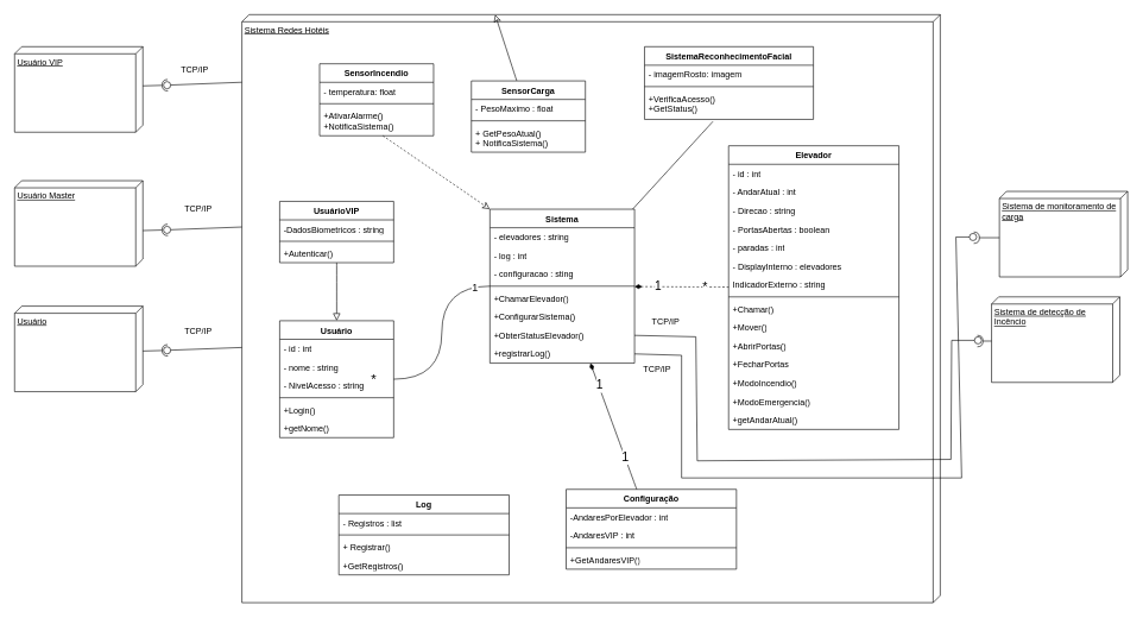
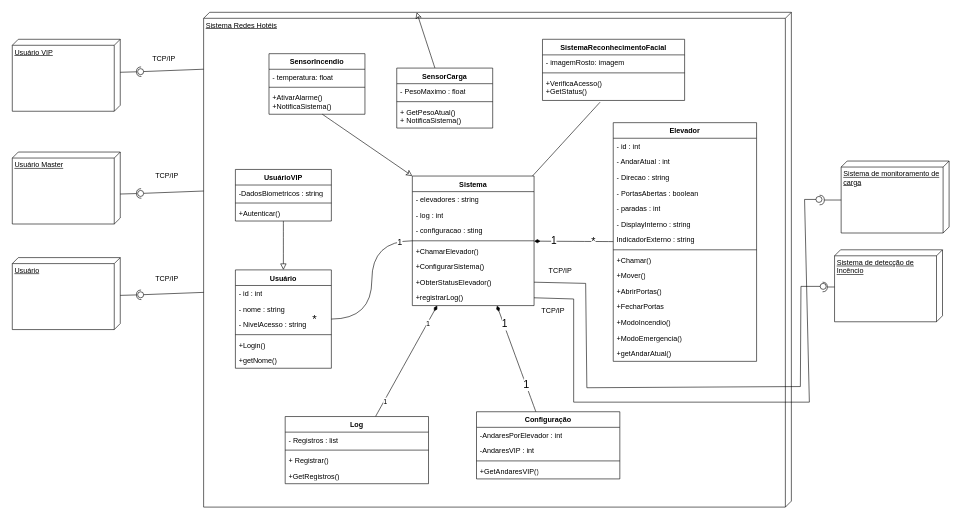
- <mxCell id="72" style="edgeStyle=none;curved=1;rounded=0;orthogonalLoop=1;jettySize=auto;html=1;fontSize=12;startSize=8;endSize=8;endArrow=classic;endFill=0;exitX=0.556;exitY=1;exitDx=0;exitDy=0;exitPerimeter=0;entryX=0;entryY=0;entryDx=0;entryDy=0;dashed=1;" parent="1" source="71" target="3" edge="1"><mxGeometry relative="1" as="geometry"><mxPoint x="724" y="113" as="sourcePoint" /><mxPoint x="611" y="155" as="targetPoint" /></mxGeometry></mxCell>
+ <mxCell id="72" style="edgeStyle=none;curved=1;rounded=0;orthogonalLoop=1;jettySize=auto;html=1;fontSize=12;startSize=8;endSize=8;endArrow=classic;endFill=0;exitX=0.556;exitY=1;exitDx=0;exitDy=0;exitPerimeter=0;entryX=0;entryY=0;entryDx=0;entryDy=0;" parent="1" source="71" target="3" edge="1"><mxGeometry relative="1" as="geometry"><mxPoint x="724" y="113" as="sourcePoint" /><mxPoint x="611" y="155" as="targetPoint" /></mxGeometry></mxCell>
- <mxCell id="40" value="- DisplayInterno : elevadores" style="text;strokeColor=none;fillColor=none;align=left;verticalAlign=top;spacingLeft=4;spacingRight=4;overflow=hidden;rotatable=0;points=[[0,0.5],[1,0.5]];portConstraint=eastwest;whiteSpace=wrap;html=1;" parent="34" vertex="1"><mxGeometry y="156" width="239" height="26" as="geometry" /></mxCell>
+ <mxCell id="40" value="- DisplayInterno : string" style="text;strokeColor=none;fillColor=none;align=left;verticalAlign=top;spacingLeft=4;spacingRight=4;overflow=hidden;rotatable=0;points=[[0,0.5],[1,0.5]];portConstraint=eastwest;whiteSpace=wrap;html=1;" parent="34" vertex="1"><mxGeometry y="156" width="239" height="26" as="geometry" /></mxCell>
- <mxCell id="31" style="edgeStyle=none;curved=1;rounded=0;orthogonalLoop=1;jettySize=auto;html=1;fontSize=12;startSize=8;endSize=8;endArrow=diamondThin;endFill=1;dashed=1;" parent="1" source="34" target="3" edge="1"><mxGeometry relative="1" as="geometry" /></mxCell>
+ <mxCell id="31" style="edgeStyle=none;curved=1;rounded=0;orthogonalLoop=1;jettySize=auto;html=1;fontSize=12;startSize=8;endSize=8;endArrow=diamondThin;endFill=1;" parent="1" source="34" target="3" edge="1"><mxGeometry relative="1" as="geometry" /></mxCell>
+ <mxCell id="56" style="edgeStyle=none;curved=1;rounded=0;orthogonalLoop=1;jettySize=auto;html=1;fontSize=12;startSize=8;endSize=8;endArrow=diamondThin;endFill=1;" parent="1" source="59" target="3" edge="1"><mxGeometry relative="1" as="geometry" /></mxCell>
+ <mxCell id="57" value="1" style="edgeLabel;html=1;align=center;verticalAlign=middle;resizable=0;points=[];fontSize=12;" parent="56" vertex="1" connectable="0"><mxGeometry x="0.677" y="-1" relative="1" as="geometry"><mxPoint as="offset" /></mxGeometry></mxCell>
+ <mxCell id="58" value="1" style="edgeLabel;html=1;align=center;verticalAlign=middle;resizable=0;points=[];fontSize=12;" parent="56" vertex="1" connectable="0"><mxGeometry x="-0.729" y="-2" relative="1" as="geometry"><mxPoint as="offset" /></mxGeometry></mxCell>
